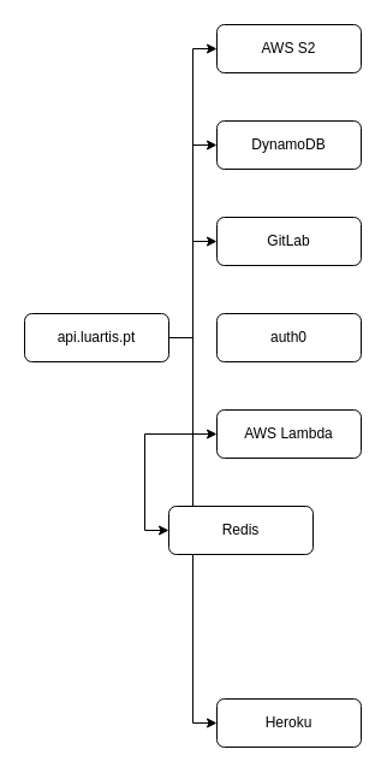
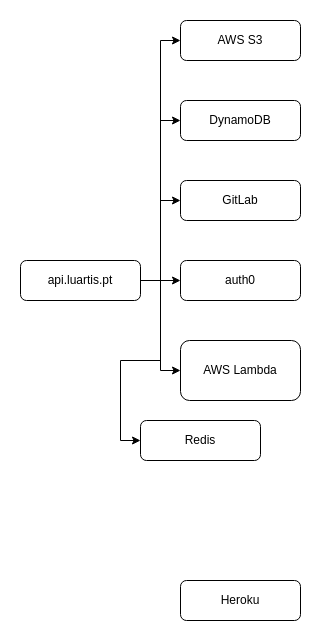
- <mxCell id="15" value="AWS S2" style="rounded=1;whiteSpace=wrap;html=1;" vertex="1" parent="1"><mxGeometry x="180" y="20" width="120" height="40" as="geometry" /></mxCell>
+ <mxCell id="15" value="AWS S3" style="rounded=1;whiteSpace=wrap;html=1;" vertex="1" parent="1"><mxGeometry x="180" y="20" width="120" height="40" as="geometry" /></mxCell>
- <mxCell id="12" value="AWS Lambda" style="rounded=1;whiteSpace=wrap;html=1;" vertex="1" parent="1"><mxGeometry x="180" y="340" width="120" height="40" as="geometry" /></mxCell>
+ <mxCell id="12" value="AWS Lambda" style="rounded=1;whiteSpace=wrap;html=1;" vertex="1" parent="1"><mxGeometry x="180" y="340" width="120" height="60" as="geometry" /></mxCell>
- <mxCell id="6" style="edgeStyle=orthogonalEdgeStyle;rounded=0;orthogonalLoop=1;jettySize=auto;html=1;exitX=1;exitY=0.5;exitDx=0;exitDy=0;entryX=0;entryY=0.5;entryDx=0;entryDy=0;" edge="1" parent="1" source="8" target="14"><mxGeometry relative="1" as="geometry" /></mxCell>
+ <mxCell id="6" style="edgeStyle=orthogonalEdgeStyle;rounded=0;orthogonalLoop=1;jettySize=auto;html=1;exitX=1;exitY=0.5;exitDx=0;exitDy=0;" edge="1" parent="1" source="8" target="9"><mxGeometry relative="1" as="geometry" /></mxCell>
